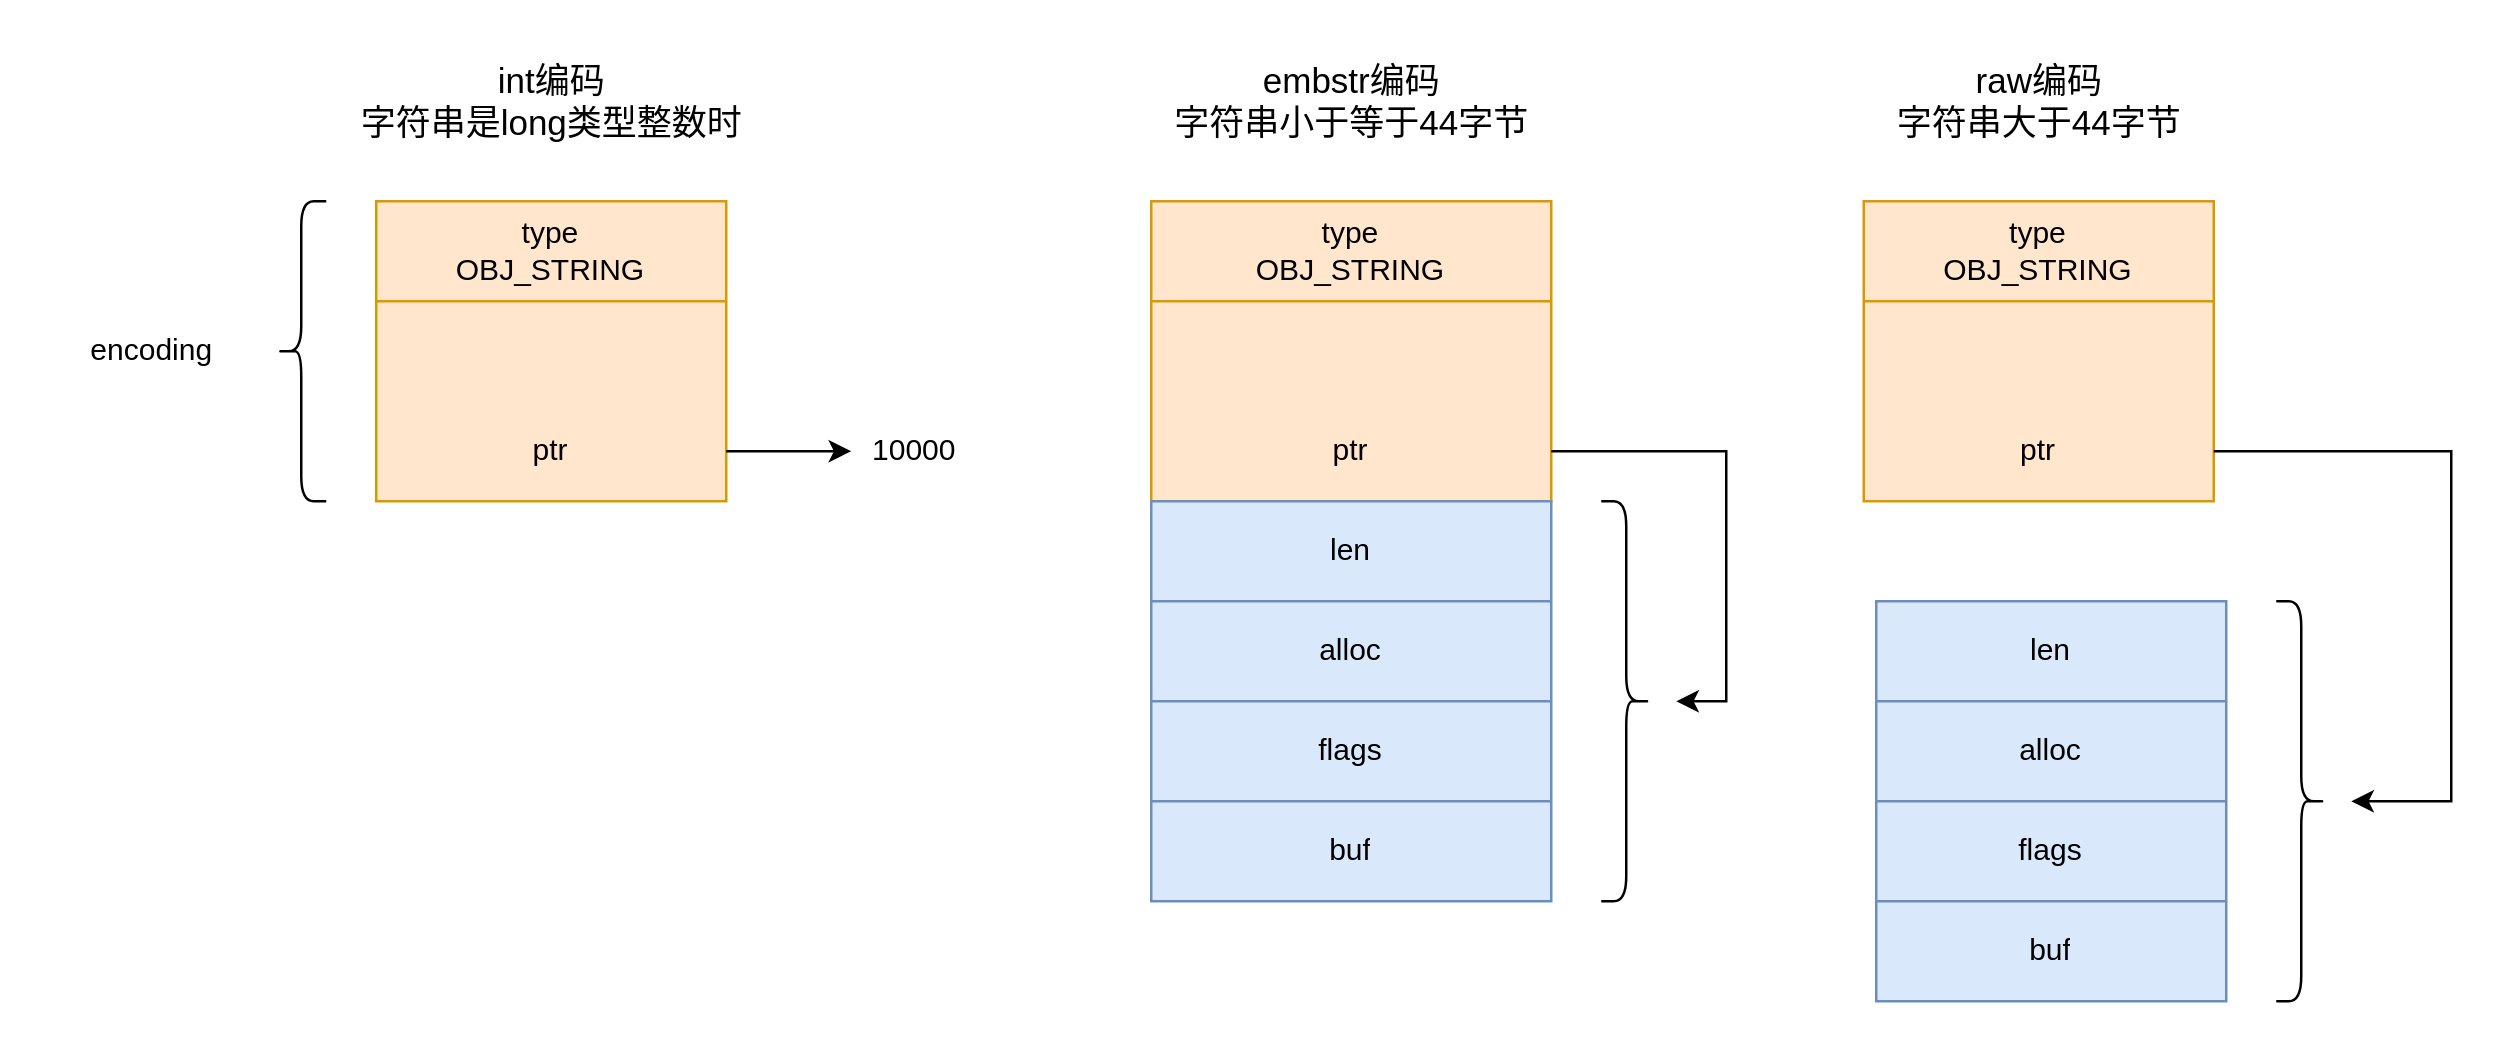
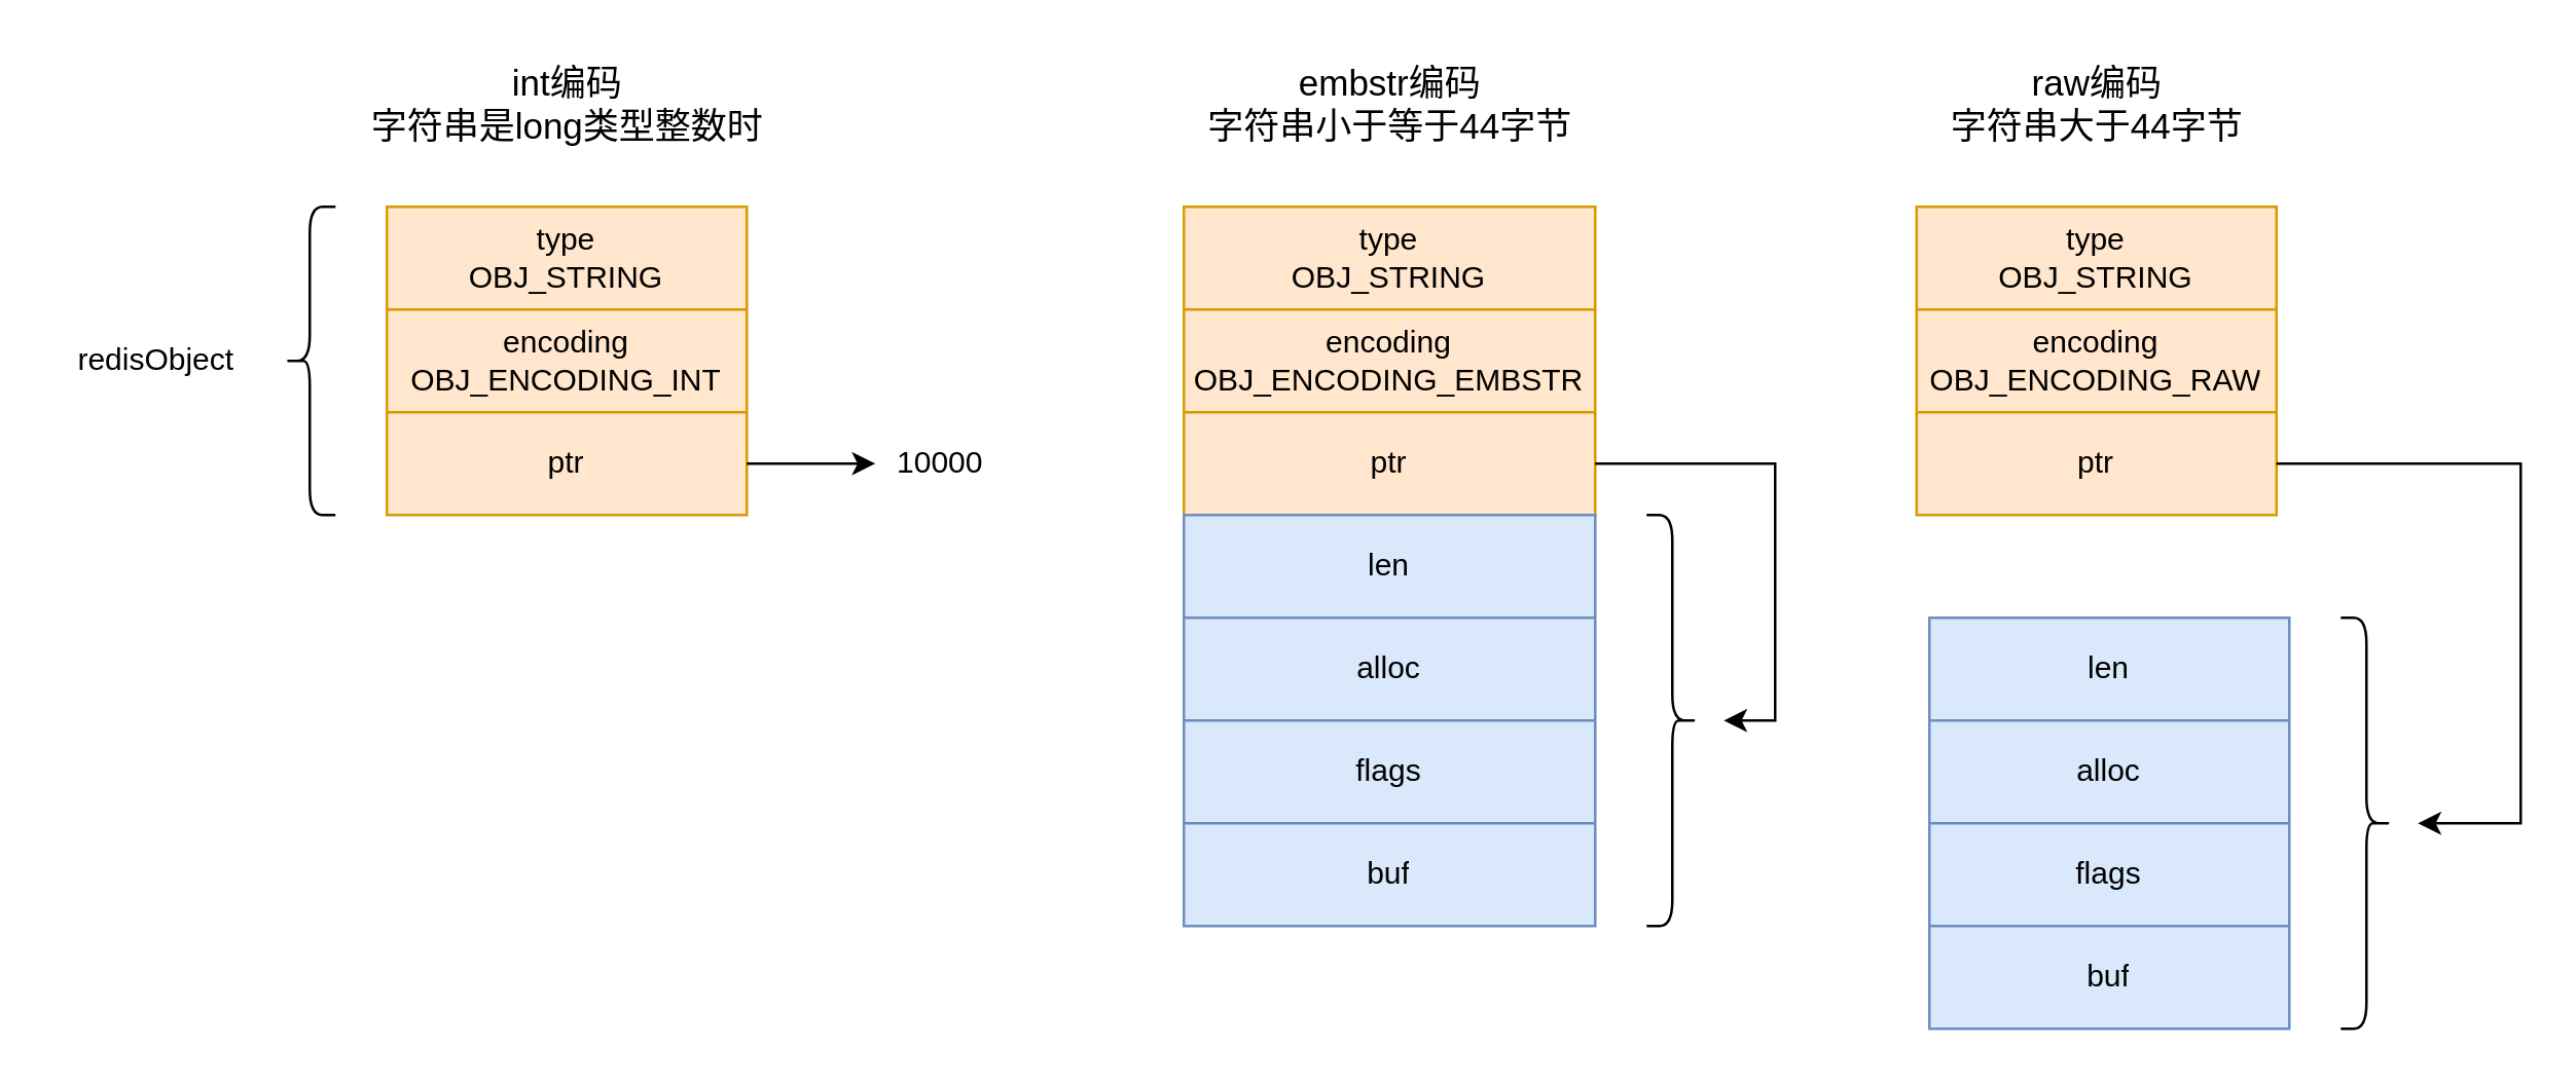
- <mxCell id="50" value="&lt;span&gt;encoding&lt;/span&gt;" style="text;html=1;align=center;verticalAlign=middle;resizable=0;points=[];autosize=1;strokeColor=none;fillColor=none;" parent="1" vertex="1"><mxGeometry x="20" y="130" width="80" height="20" as="geometry" /></mxCell>
+ <mxCell id="50" value="&lt;span&gt;redisObject&lt;/span&gt;" style="text;html=1;align=center;verticalAlign=middle;resizable=0;points=[];autosize=1;strokeColor=none;fillColor=none;" parent="1" vertex="1"><mxGeometry x="20" y="130" width="80" height="20" as="geometry" /></mxCell>
+ <mxCell id="6" value="encoding&lt;br&gt;OBJ_ENCODING_INT" style="shape=partialRectangle;html=1;whiteSpace=wrap;connectable=0;fillColor=none;top=0;left=0;bottom=0;right=0;overflow=hidden;pointerEvents=1;" parent="5" vertex="1"><mxGeometry width="140" height="40" as="geometry"><mxRectangle width="140" height="40" as="alternateBounds" /></mxGeometry></mxCell>
+ <mxCell id="13" value="encoding&lt;br&gt;OBJ_ENCODING_EMBSTR" style="shape=partialRectangle;html=1;whiteSpace=wrap;connectable=0;fillColor=none;top=0;left=0;bottom=0;right=0;overflow=hidden;pointerEvents=1;" parent="12" vertex="1"><mxGeometry width="160" height="40" as="geometry"><mxRectangle width="160" height="40" as="alternateBounds" /></mxGeometry></mxCell>
+ <mxCell id="20" value="encoding&lt;br&gt;OBJ_ENCODING_RAW" style="shape=partialRectangle;html=1;whiteSpace=wrap;connectable=0;fillColor=none;top=0;left=0;bottom=0;right=0;overflow=hidden;pointerEvents=1;" parent="19" vertex="1"><mxGeometry width="140" height="40" as="geometry"><mxRectangle width="140" height="40" as="alternateBounds" /></mxGeometry></mxCell>
